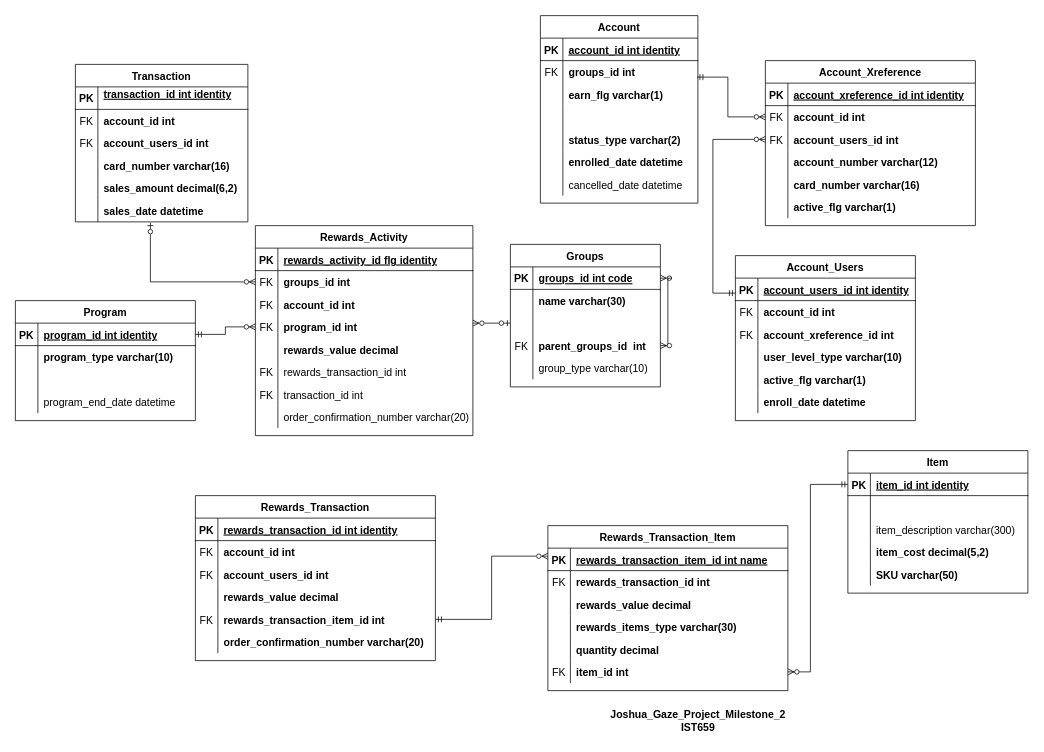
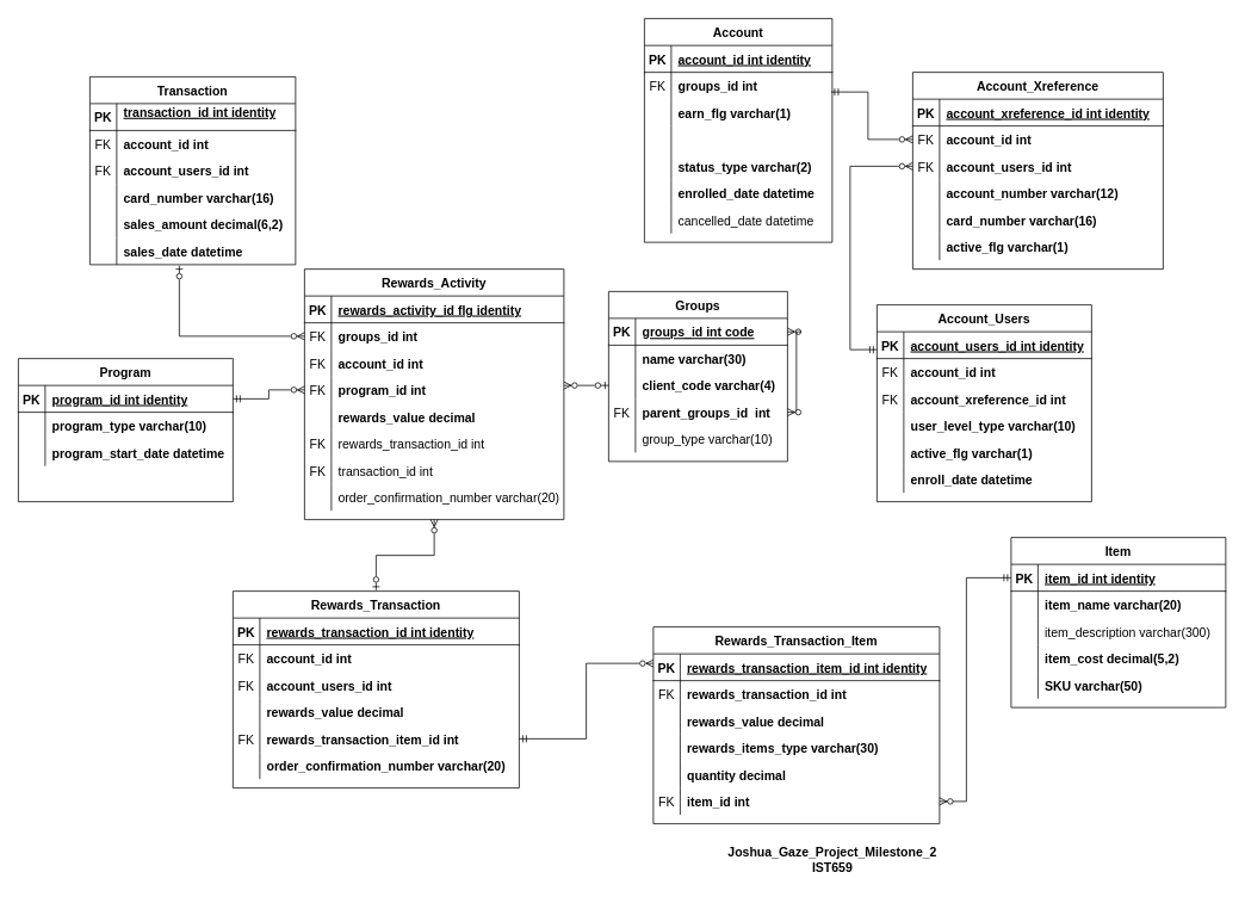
+ <mxCell id="36" value="client_code varchar(4)" style="shape=partialRectangle;connectable=0;fillColor=none;top=0;left=0;bottom=0;right=0;align=left;spacingLeft=6;overflow=hidden;fontStyle=1;fontSize=14;" parent="34" vertex="1"><mxGeometry x="30" width="170" height="30" as="geometry"><mxRectangle width="170" height="30" as="alternateBounds" /></mxGeometry></mxCell>
+ <mxCell id="133" value="program_start_date datetime" style="shape=partialRectangle;connectable=0;fillColor=none;top=0;left=0;bottom=0;right=0;align=left;spacingLeft=6;overflow=hidden;fontStyle=1;fontSize=14;" parent="131" vertex="1"><mxGeometry x="30" width="210" height="30" as="geometry"><mxRectangle width="210" height="30" as="alternateBounds" /></mxGeometry></mxCell>
- <mxCell id="136" value="program_end_date datetime" style="shape=partialRectangle;connectable=0;fillColor=none;top=0;left=0;bottom=0;right=0;align=left;spacingLeft=6;overflow=hidden;fontSize=14;" parent="134" vertex="1"><mxGeometry x="30" width="210" height="30" as="geometry"><mxRectangle width="210" height="30" as="alternateBounds" /></mxGeometry></mxCell>
+ <mxCell id="85" style="edgeStyle=orthogonalEdgeStyle;rounded=0;jumpStyle=none;jumpSize=6;orthogonalLoop=1;jettySize=auto;html=1;entryX=0.5;entryY=1;entryDx=0;entryDy=0;startArrow=ERzeroToOne;startFill=0;endArrow=ERzeroToMany;endFill=0;sourcePerimeterSpacing=1;targetPerimeterSpacing=1;fontSize=14;" parent="1" source="86" target="2" edge="1"><mxGeometry relative="1" as="geometry" /></mxCell>
+ <mxCell id="181" value="item_name varchar(20)" style="shape=partialRectangle;connectable=0;fillColor=none;top=0;left=0;bottom=0;right=0;align=left;spacingLeft=6;overflow=hidden;fontStyle=1;fontSize=14;" parent="179" vertex="1"><mxGeometry x="30" width="210" height="30" as="geometry"><mxRectangle width="210" height="30" as="alternateBounds" /></mxGeometry></mxCell>
- <mxCell id="108" value="rewards_transaction_item_id int name" style="shape=partialRectangle;connectable=0;fillColor=none;top=0;left=0;bottom=0;right=0;align=left;spacingLeft=6;fontStyle=5;overflow=hidden;fontSize=14;" parent="106" vertex="1"><mxGeometry x="30" width="290" height="30" as="geometry"><mxRectangle width="290" height="30" as="alternateBounds" /></mxGeometry></mxCell>
+ <mxCell id="108" value="rewards_transaction_item_id int identity" style="shape=partialRectangle;connectable=0;fillColor=none;top=0;left=0;bottom=0;right=0;align=left;spacingLeft=6;fontStyle=5;overflow=hidden;fontSize=14;" parent="106" vertex="1"><mxGeometry x="30" width="290" height="30" as="geometry"><mxRectangle width="290" height="30" as="alternateBounds" /></mxGeometry></mxCell>
